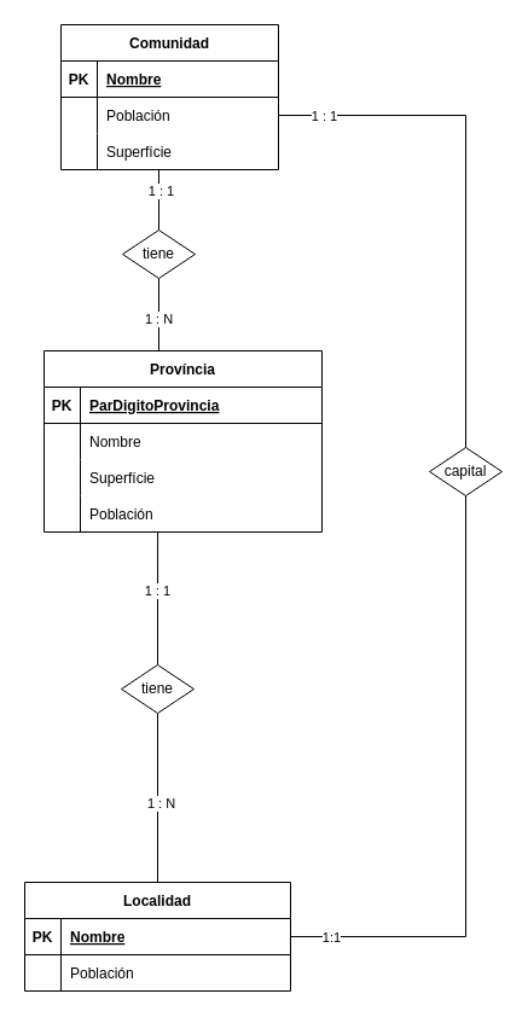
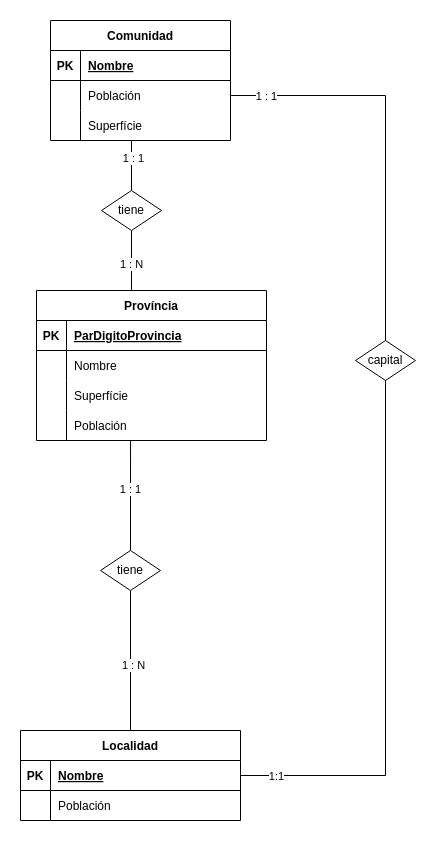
- <mxCell id="42" value="capital" style="shape=rhombus;perimeter=rhombusPerimeter;whiteSpace=wrap;html=1;align=center;" vertex="1" parent="1"><mxGeometry x="355" y="370" width="60" height="40" as="geometry" /></mxCell>
+ <mxCell id="42" value="capital" style="shape=rhombus;perimeter=rhombusPerimeter;whiteSpace=wrap;html=1;align=center;" vertex="1" parent="1"><mxGeometry x="355" y="340" width="60" height="40" as="geometry" /></mxCell>
